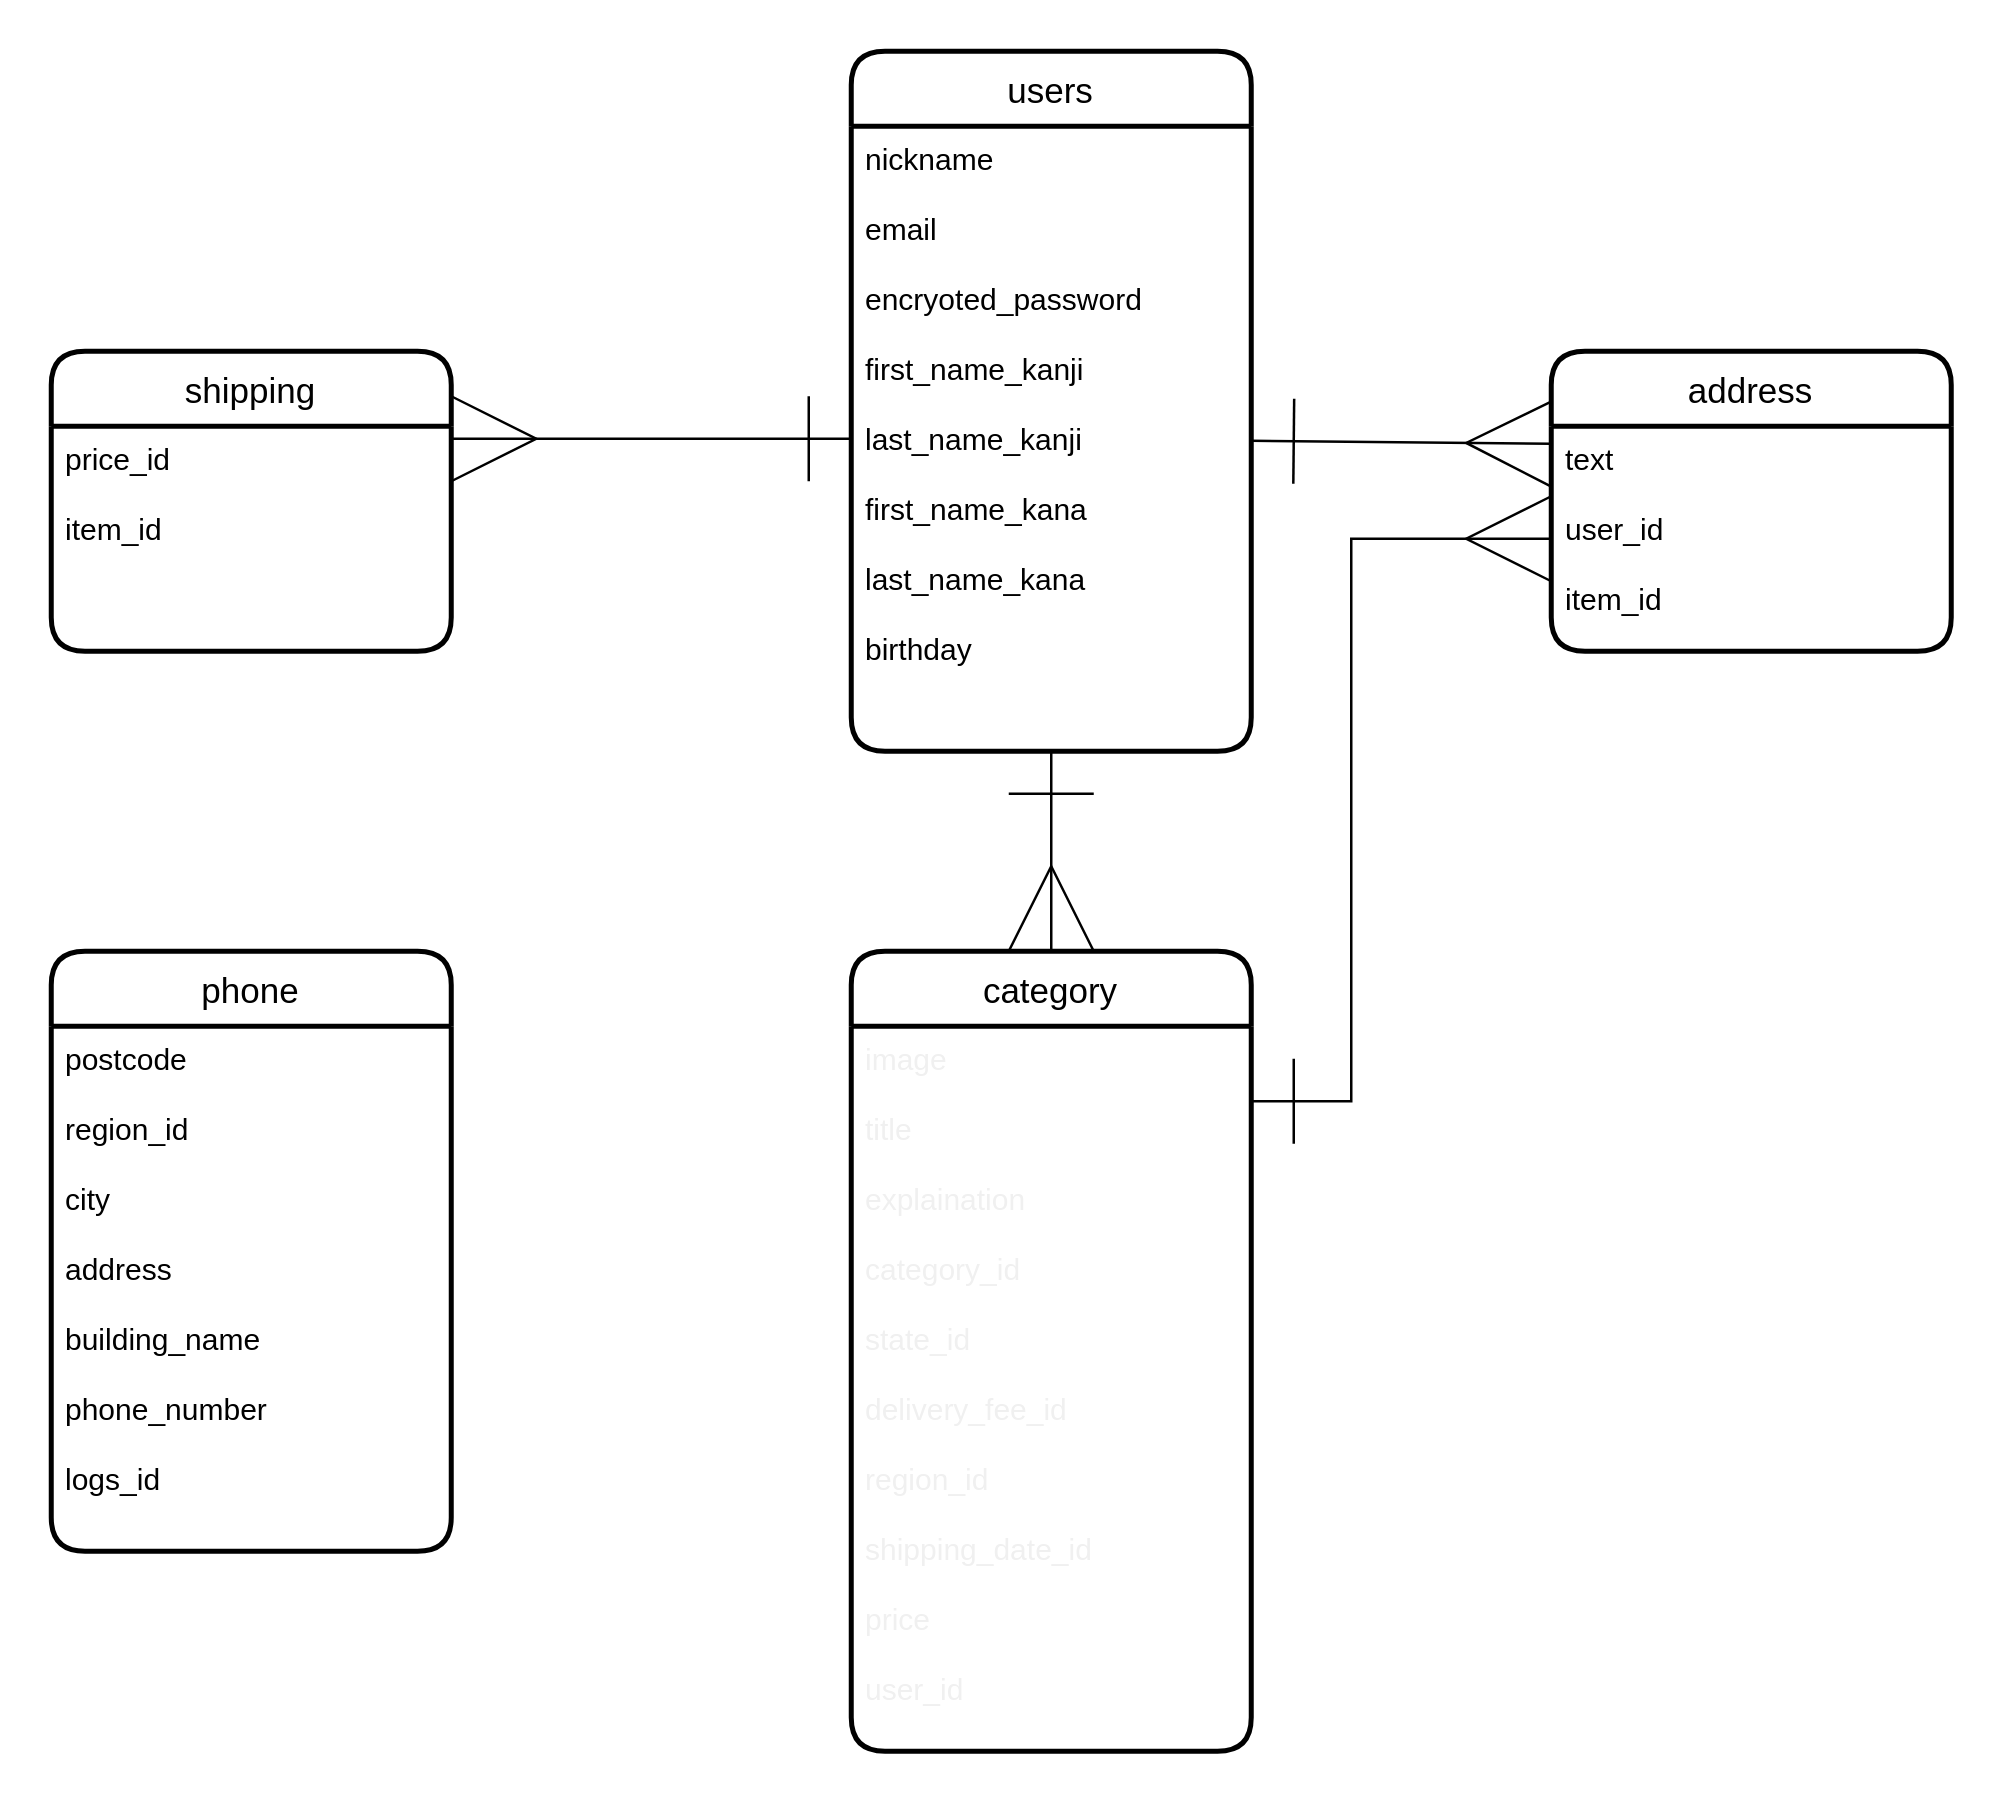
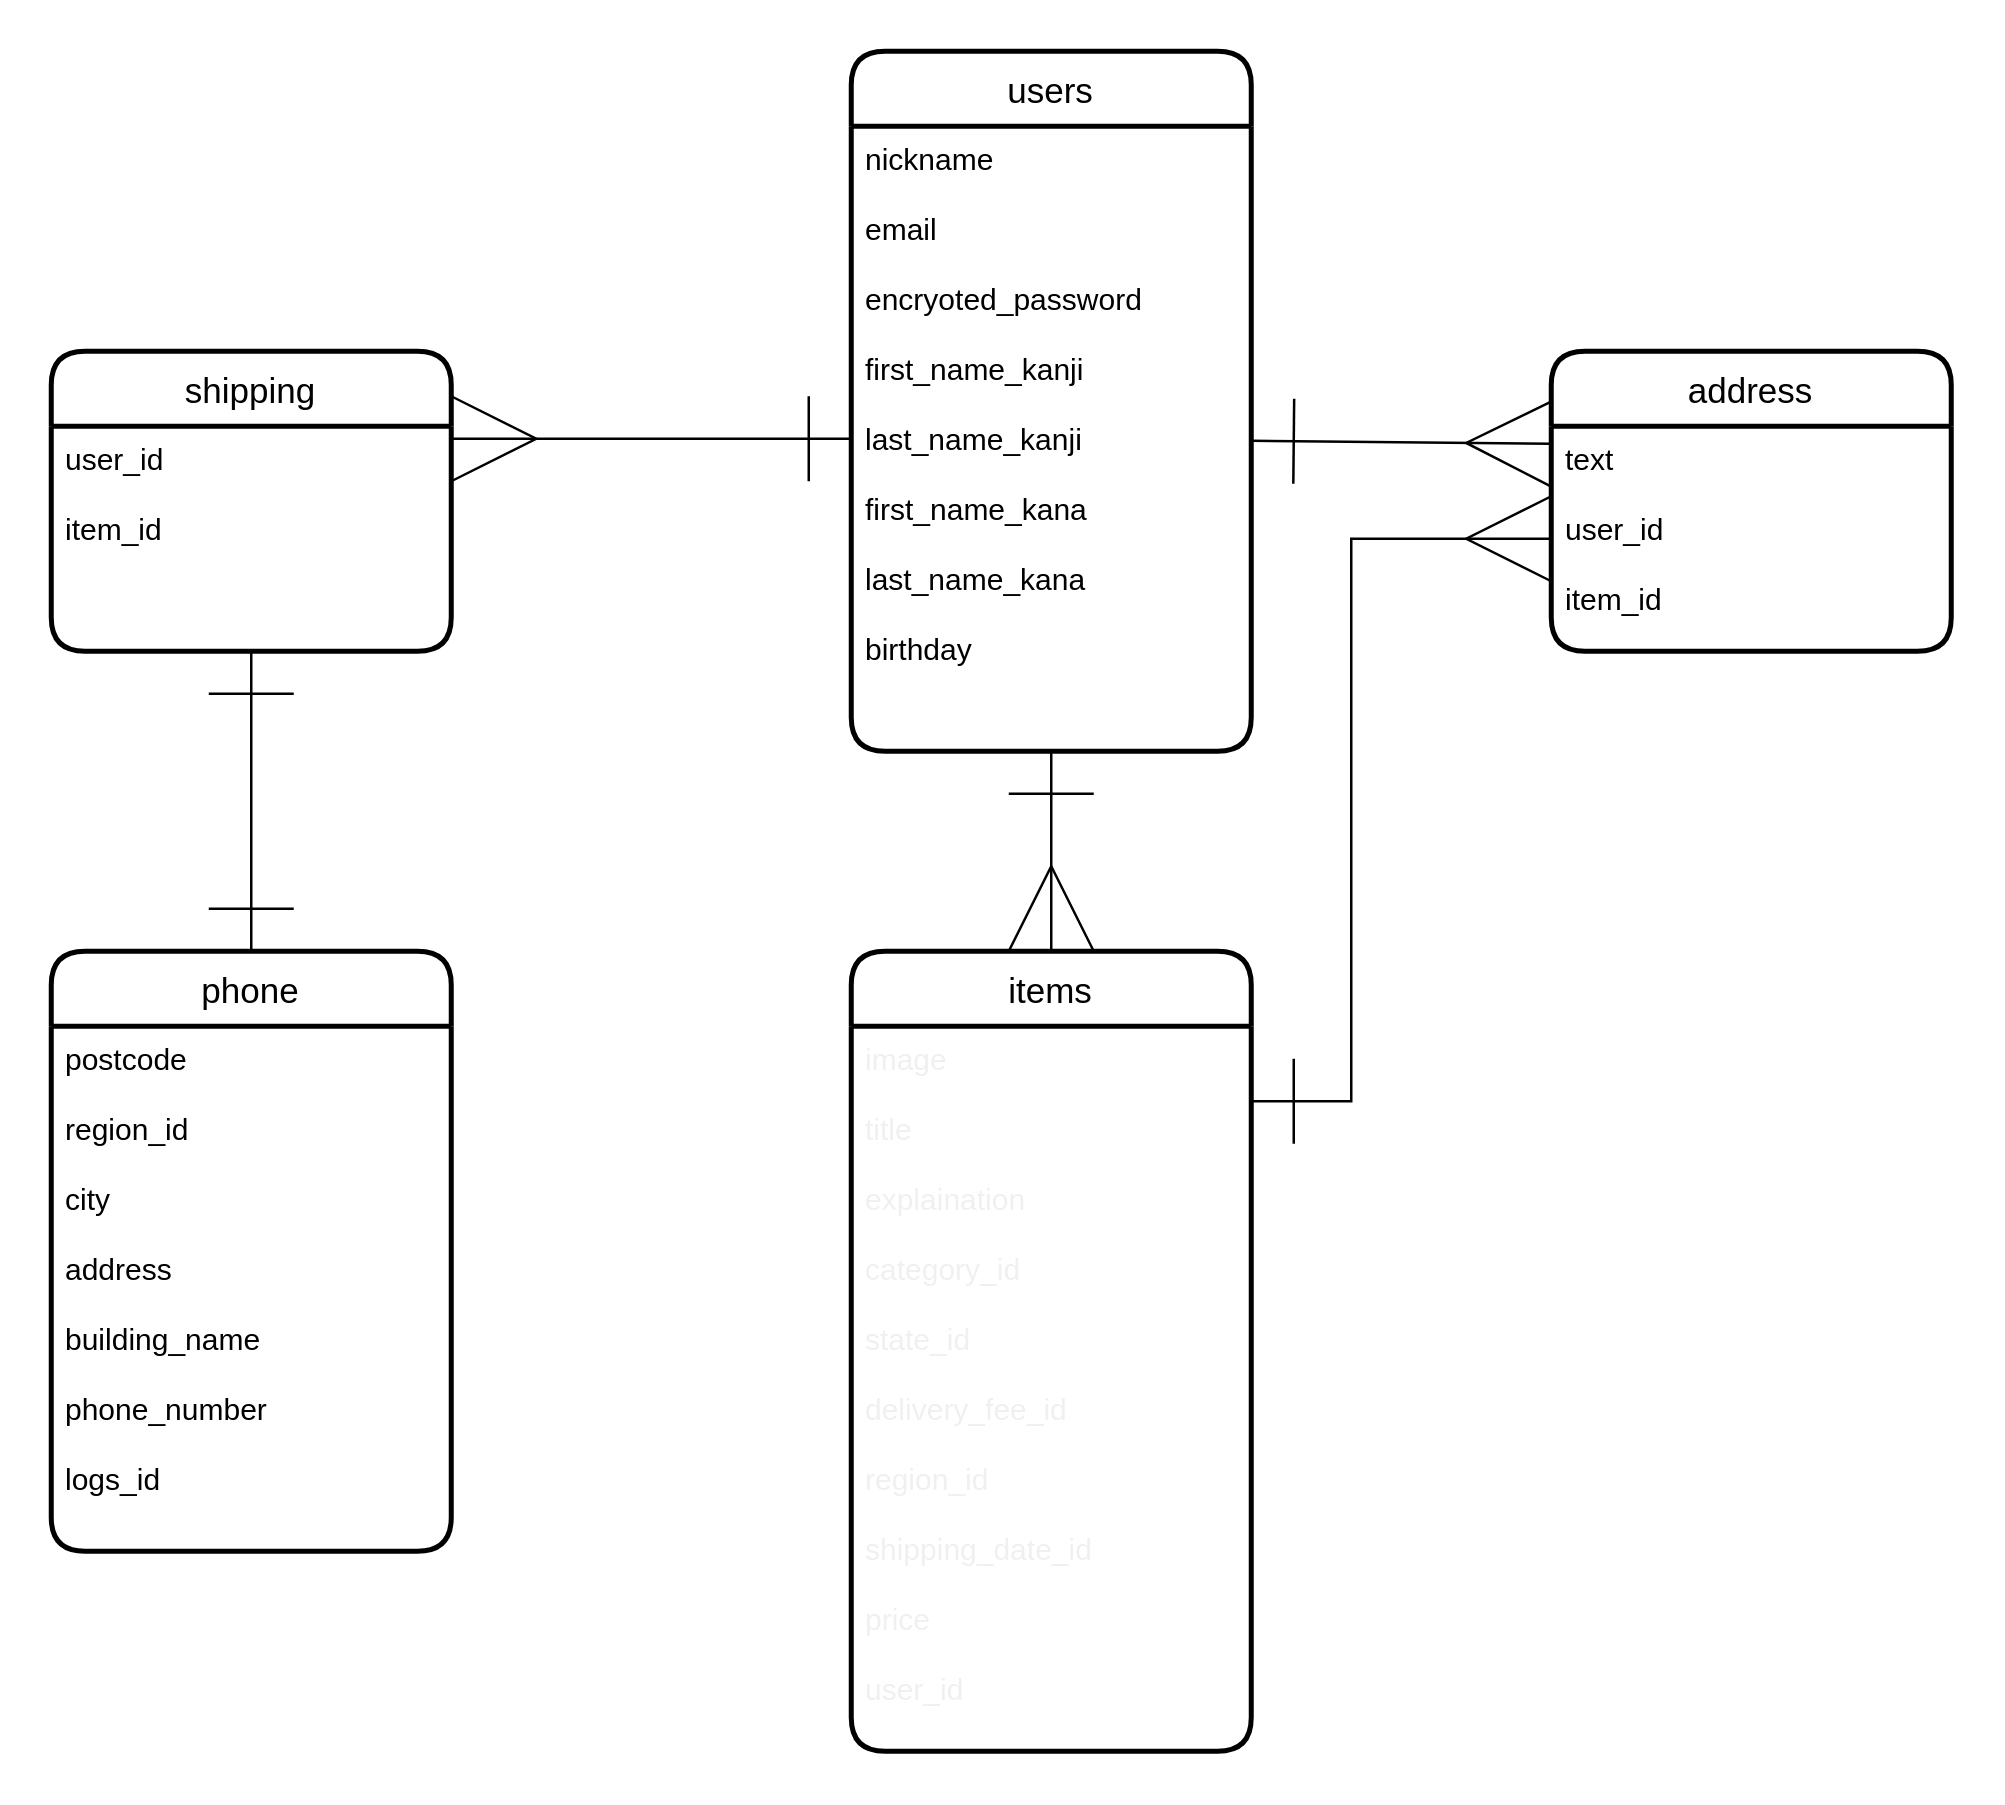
- <mxCell id="10" value="price_id&#10;&#10;item_id" style="align=left;strokeColor=none;fillColor=none;spacingLeft=4;fontSize=12;verticalAlign=top;resizable=0;rotatable=0;part=1;" parent="9" vertex="1"><mxGeometry y="30" width="160" height="90" as="geometry" /></mxCell>
+ <mxCell id="10" value="user_id&#10;&#10;item_id" style="align=left;strokeColor=none;fillColor=none;spacingLeft=4;fontSize=12;verticalAlign=top;resizable=0;rotatable=0;part=1;" parent="9" vertex="1"><mxGeometry y="30" width="160" height="90" as="geometry" /></mxCell>
+ <mxCell id="8" style="edgeStyle=orthogonalEdgeStyle;rounded=0;orthogonalLoop=1;jettySize=auto;html=1;entryX=0.5;entryY=0;entryDx=0;entryDy=0;startArrow=ERone;startFill=0;endArrow=ERone;endFill=0;endSize=32;startSize=32;" edge="1" parent="1" source="9" target="2"><mxGeometry relative="1" as="geometry" /></mxCell>
- <mxCell id="6" value="category" style="swimlane;childLayout=stackLayout;horizontal=1;startSize=30;horizontalStack=0;rounded=1;fontSize=14;fontStyle=0;strokeWidth=2;resizeParent=0;resizeLast=1;shadow=0;dashed=0;align=center;" parent="1" vertex="1"><mxGeometry x="340" y="380" width="160" height="320" as="geometry" /></mxCell>
+ <mxCell id="6" value="items" style="swimlane;childLayout=stackLayout;horizontal=1;startSize=30;horizontalStack=0;rounded=1;fontSize=14;fontStyle=0;strokeWidth=2;resizeParent=0;resizeLast=1;shadow=0;dashed=0;align=center;" parent="1" vertex="1"><mxGeometry x="340" y="380" width="160" height="320" as="geometry" /></mxCell>
